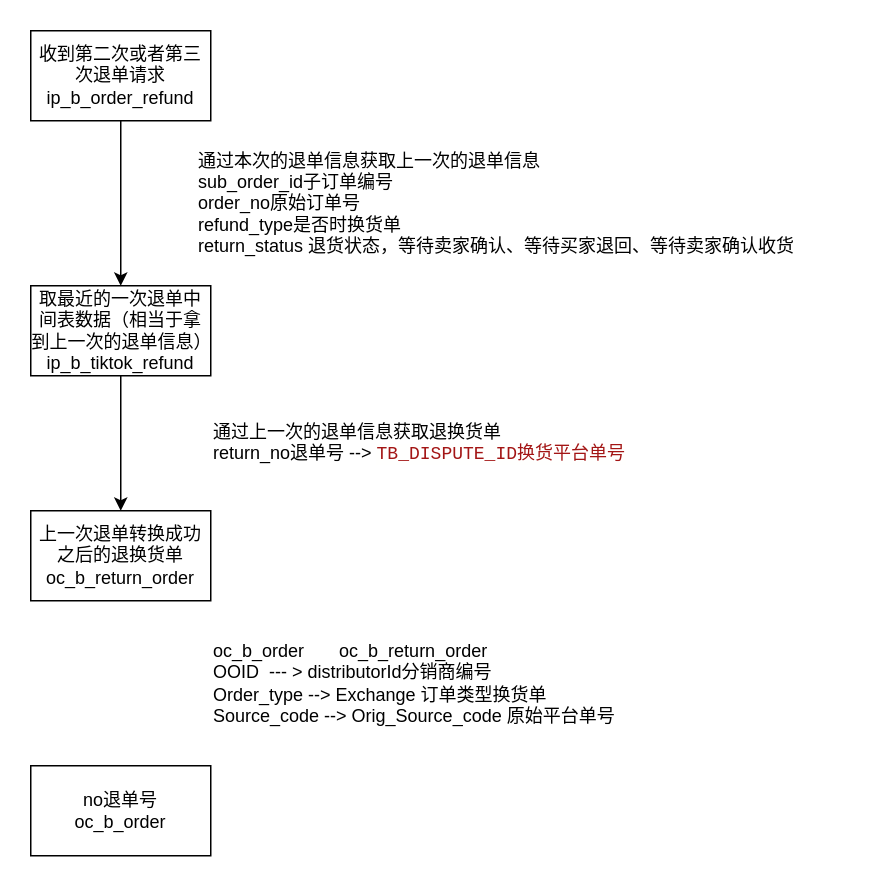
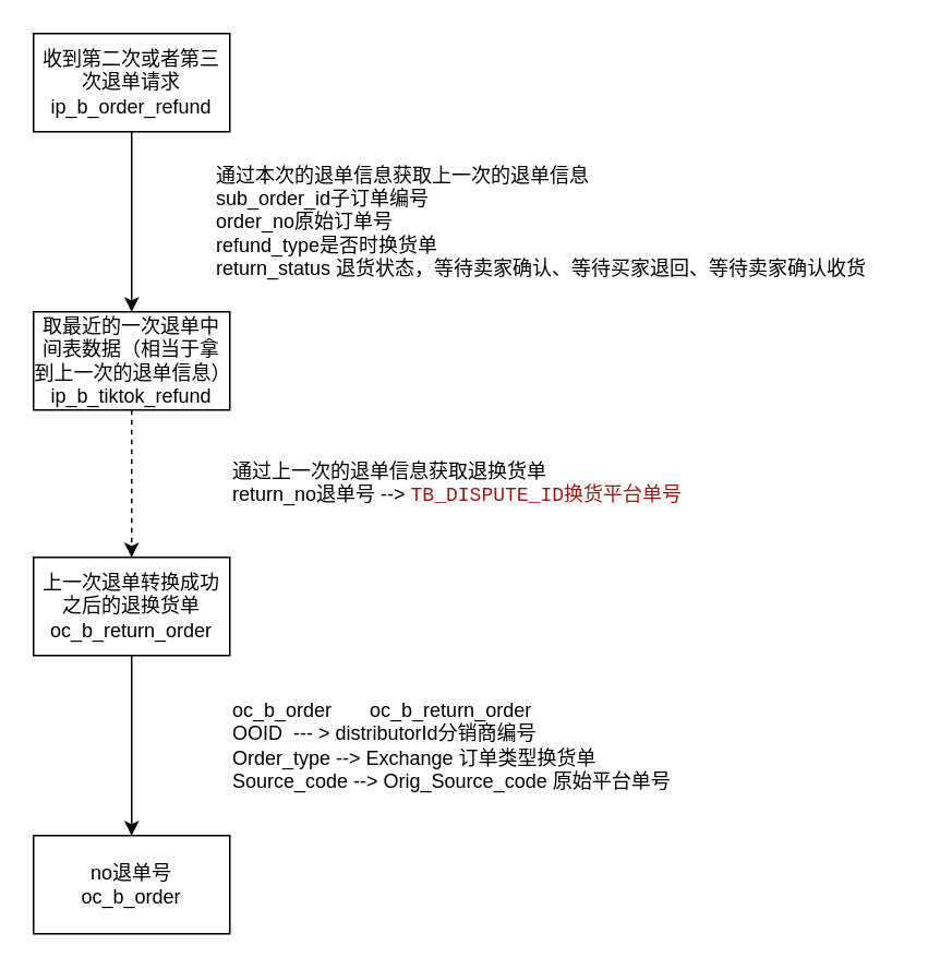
- <mxCell id="4" style="edgeStyle=orthogonalEdgeStyle;rounded=0;orthogonalLoop=1;jettySize=auto;html=1;exitX=0.5;exitY=1;exitDx=0;exitDy=0;entryX=0.5;entryY=0;entryDx=0;entryDy=0;" edge="1" parent="1" source="5" target="9"><mxGeometry relative="1" as="geometry" /></mxCell>
+ <mxCell id="4" style="edgeStyle=orthogonalEdgeStyle;rounded=0;orthogonalLoop=1;jettySize=auto;html=1;exitX=0.5;exitY=1;exitDx=0;exitDy=0;entryX=0.5;entryY=0;entryDx=0;entryDy=0;dashed=1;" edge="1" parent="1" source="5" target="9"><mxGeometry relative="1" as="geometry" /></mxCell>
+ <mxCell id="8" style="edgeStyle=orthogonalEdgeStyle;rounded=0;orthogonalLoop=1;jettySize=auto;html=1;exitX=0.5;exitY=1;exitDx=0;exitDy=0;entryX=0.5;entryY=0;entryDx=0;entryDy=0;" edge="1" parent="1" source="9" target="10"><mxGeometry relative="1" as="geometry" /></mxCell>
